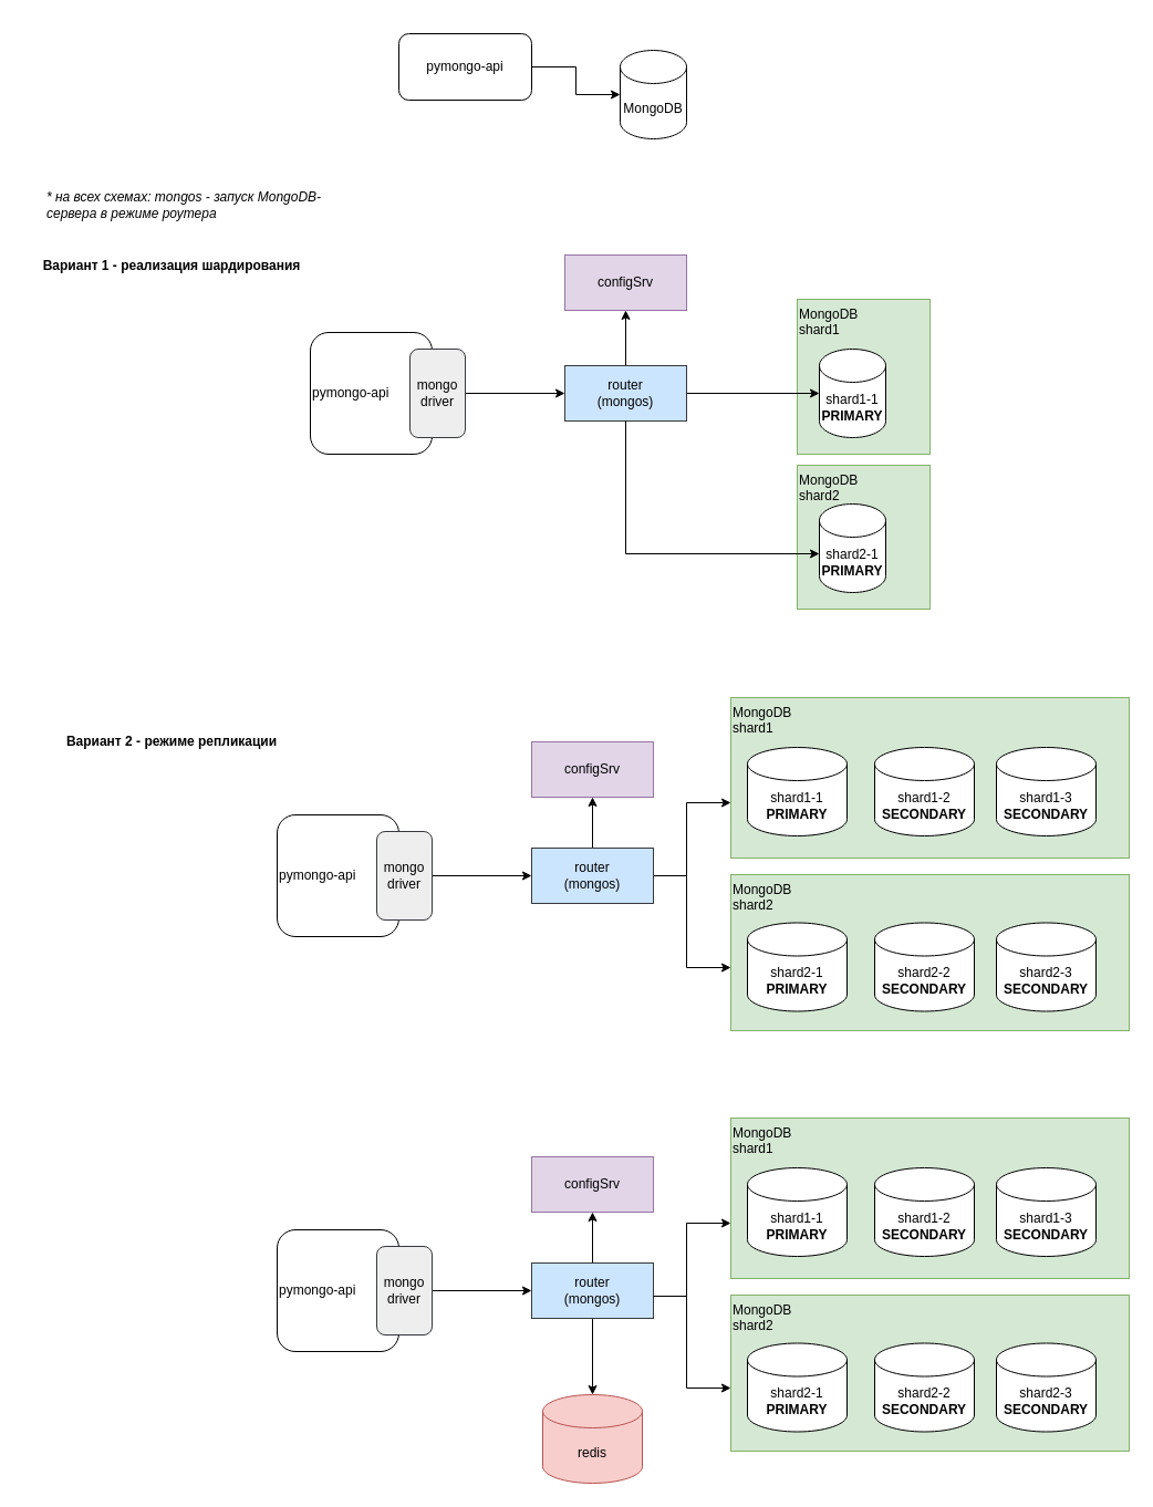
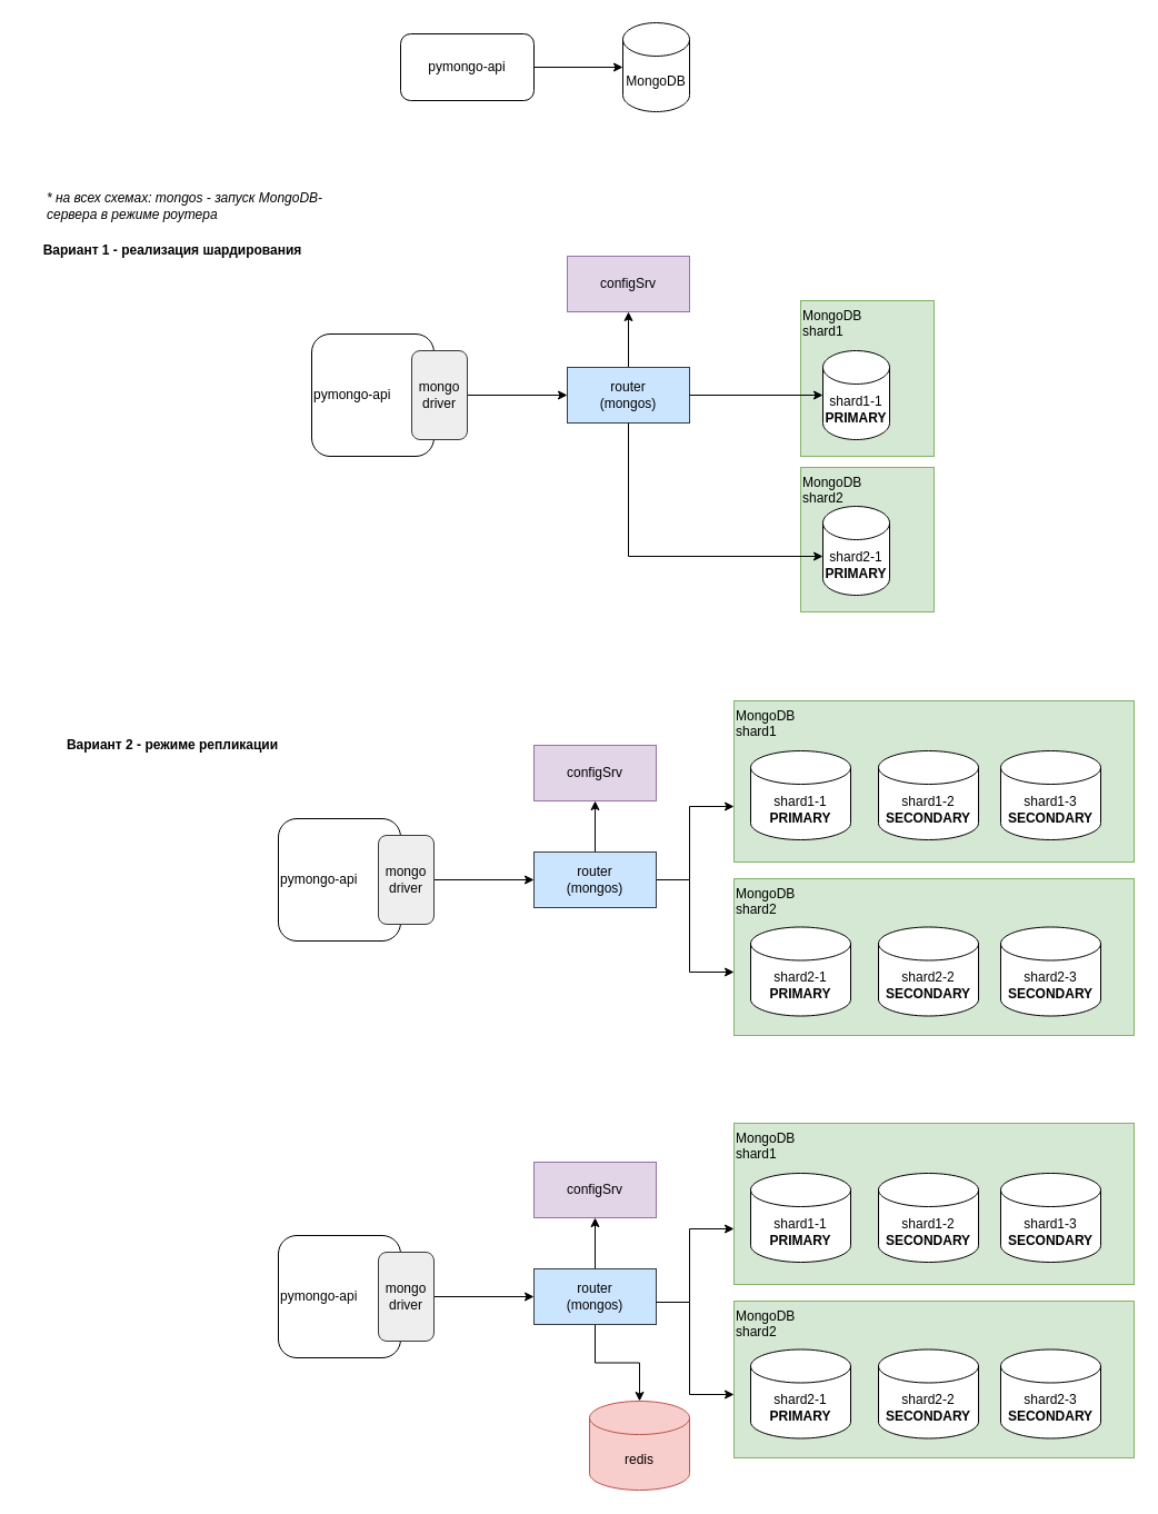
- <mxCell id="2" value="MongoDB" style="shape=cylinder3;whiteSpace=wrap;html=1;boundedLbl=1;backgroundOutline=1;size=15;" parent="1" vertex="1"><mxGeometry x="560" y="45" width="60" height="80" as="geometry" /></mxCell>
+ <mxCell id="2" value="MongoDB" style="shape=cylinder3;whiteSpace=wrap;html=1;boundedLbl=1;backgroundOutline=1;size=15;" parent="1" vertex="1"><mxGeometry x="560" y="20" width="60" height="80" as="geometry" /></mxCell>
- <mxCell id="5" value="Вариант 1 - реализация шардирования" style="text;html=1;align=center;verticalAlign=middle;whiteSpace=wrap;rounded=0;fontStyle=1" vertex="1" parent="1"><mxGeometry x="20" y="225" width="270" height="30" as="geometry" /></mxCell>
+ <mxCell id="5" value="Вариант 1 - реализация шардирования" style="text;html=1;align=center;verticalAlign=middle;whiteSpace=wrap;rounded=0;fontStyle=1" vertex="1" parent="1"><mxGeometry x="20" y="210" width="270" height="30" as="geometry" /></mxCell>
- <mxCell id="43" value="&lt;div&gt;redis&lt;/div&gt;" style="shape=cylinder3;whiteSpace=wrap;html=1;boundedLbl=1;backgroundOutline=1;size=15;fillColor=#f8cecc;strokeColor=#b85450;" vertex="1" parent="1"><mxGeometry x="490" y="1260" width="90" height="80" as="geometry" /></mxCell>
+ <mxCell id="43" value="&lt;div&gt;redis&lt;/div&gt;" style="shape=cylinder3;whiteSpace=wrap;html=1;boundedLbl=1;backgroundOutline=1;size=15;fillColor=#f8cecc;strokeColor=#b85450;" vertex="1" parent="1"><mxGeometry x="530" y="1260" width="90" height="80" as="geometry" /></mxCell>
